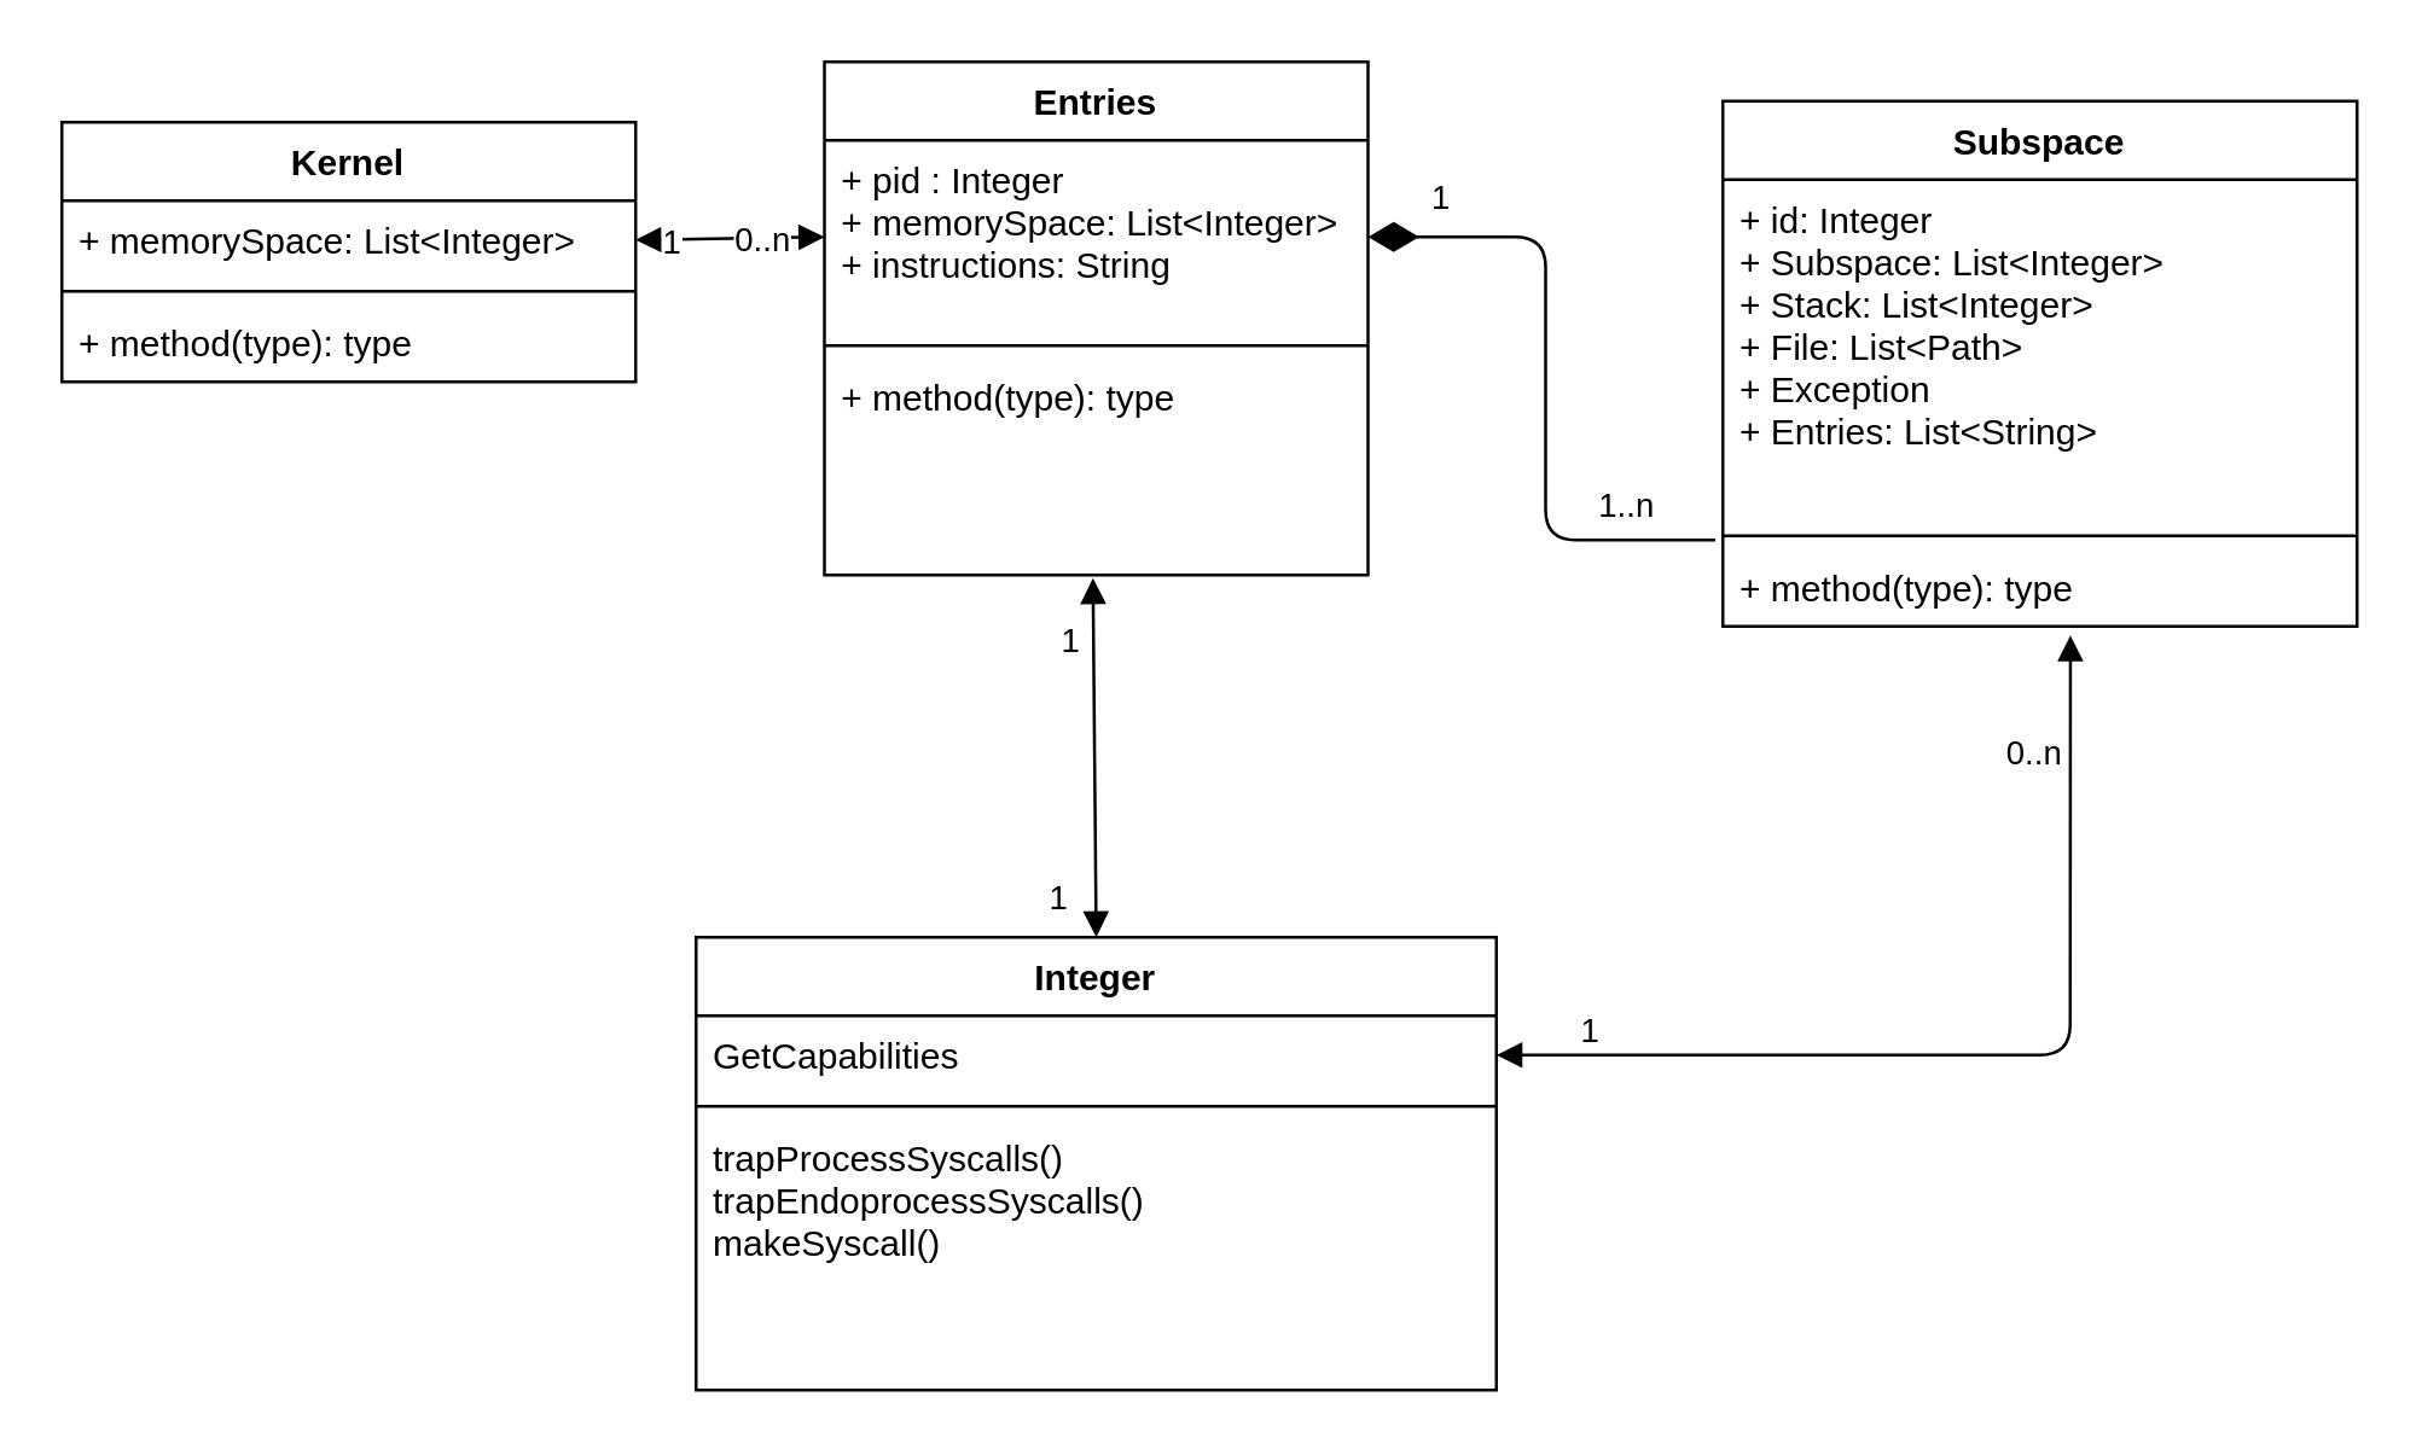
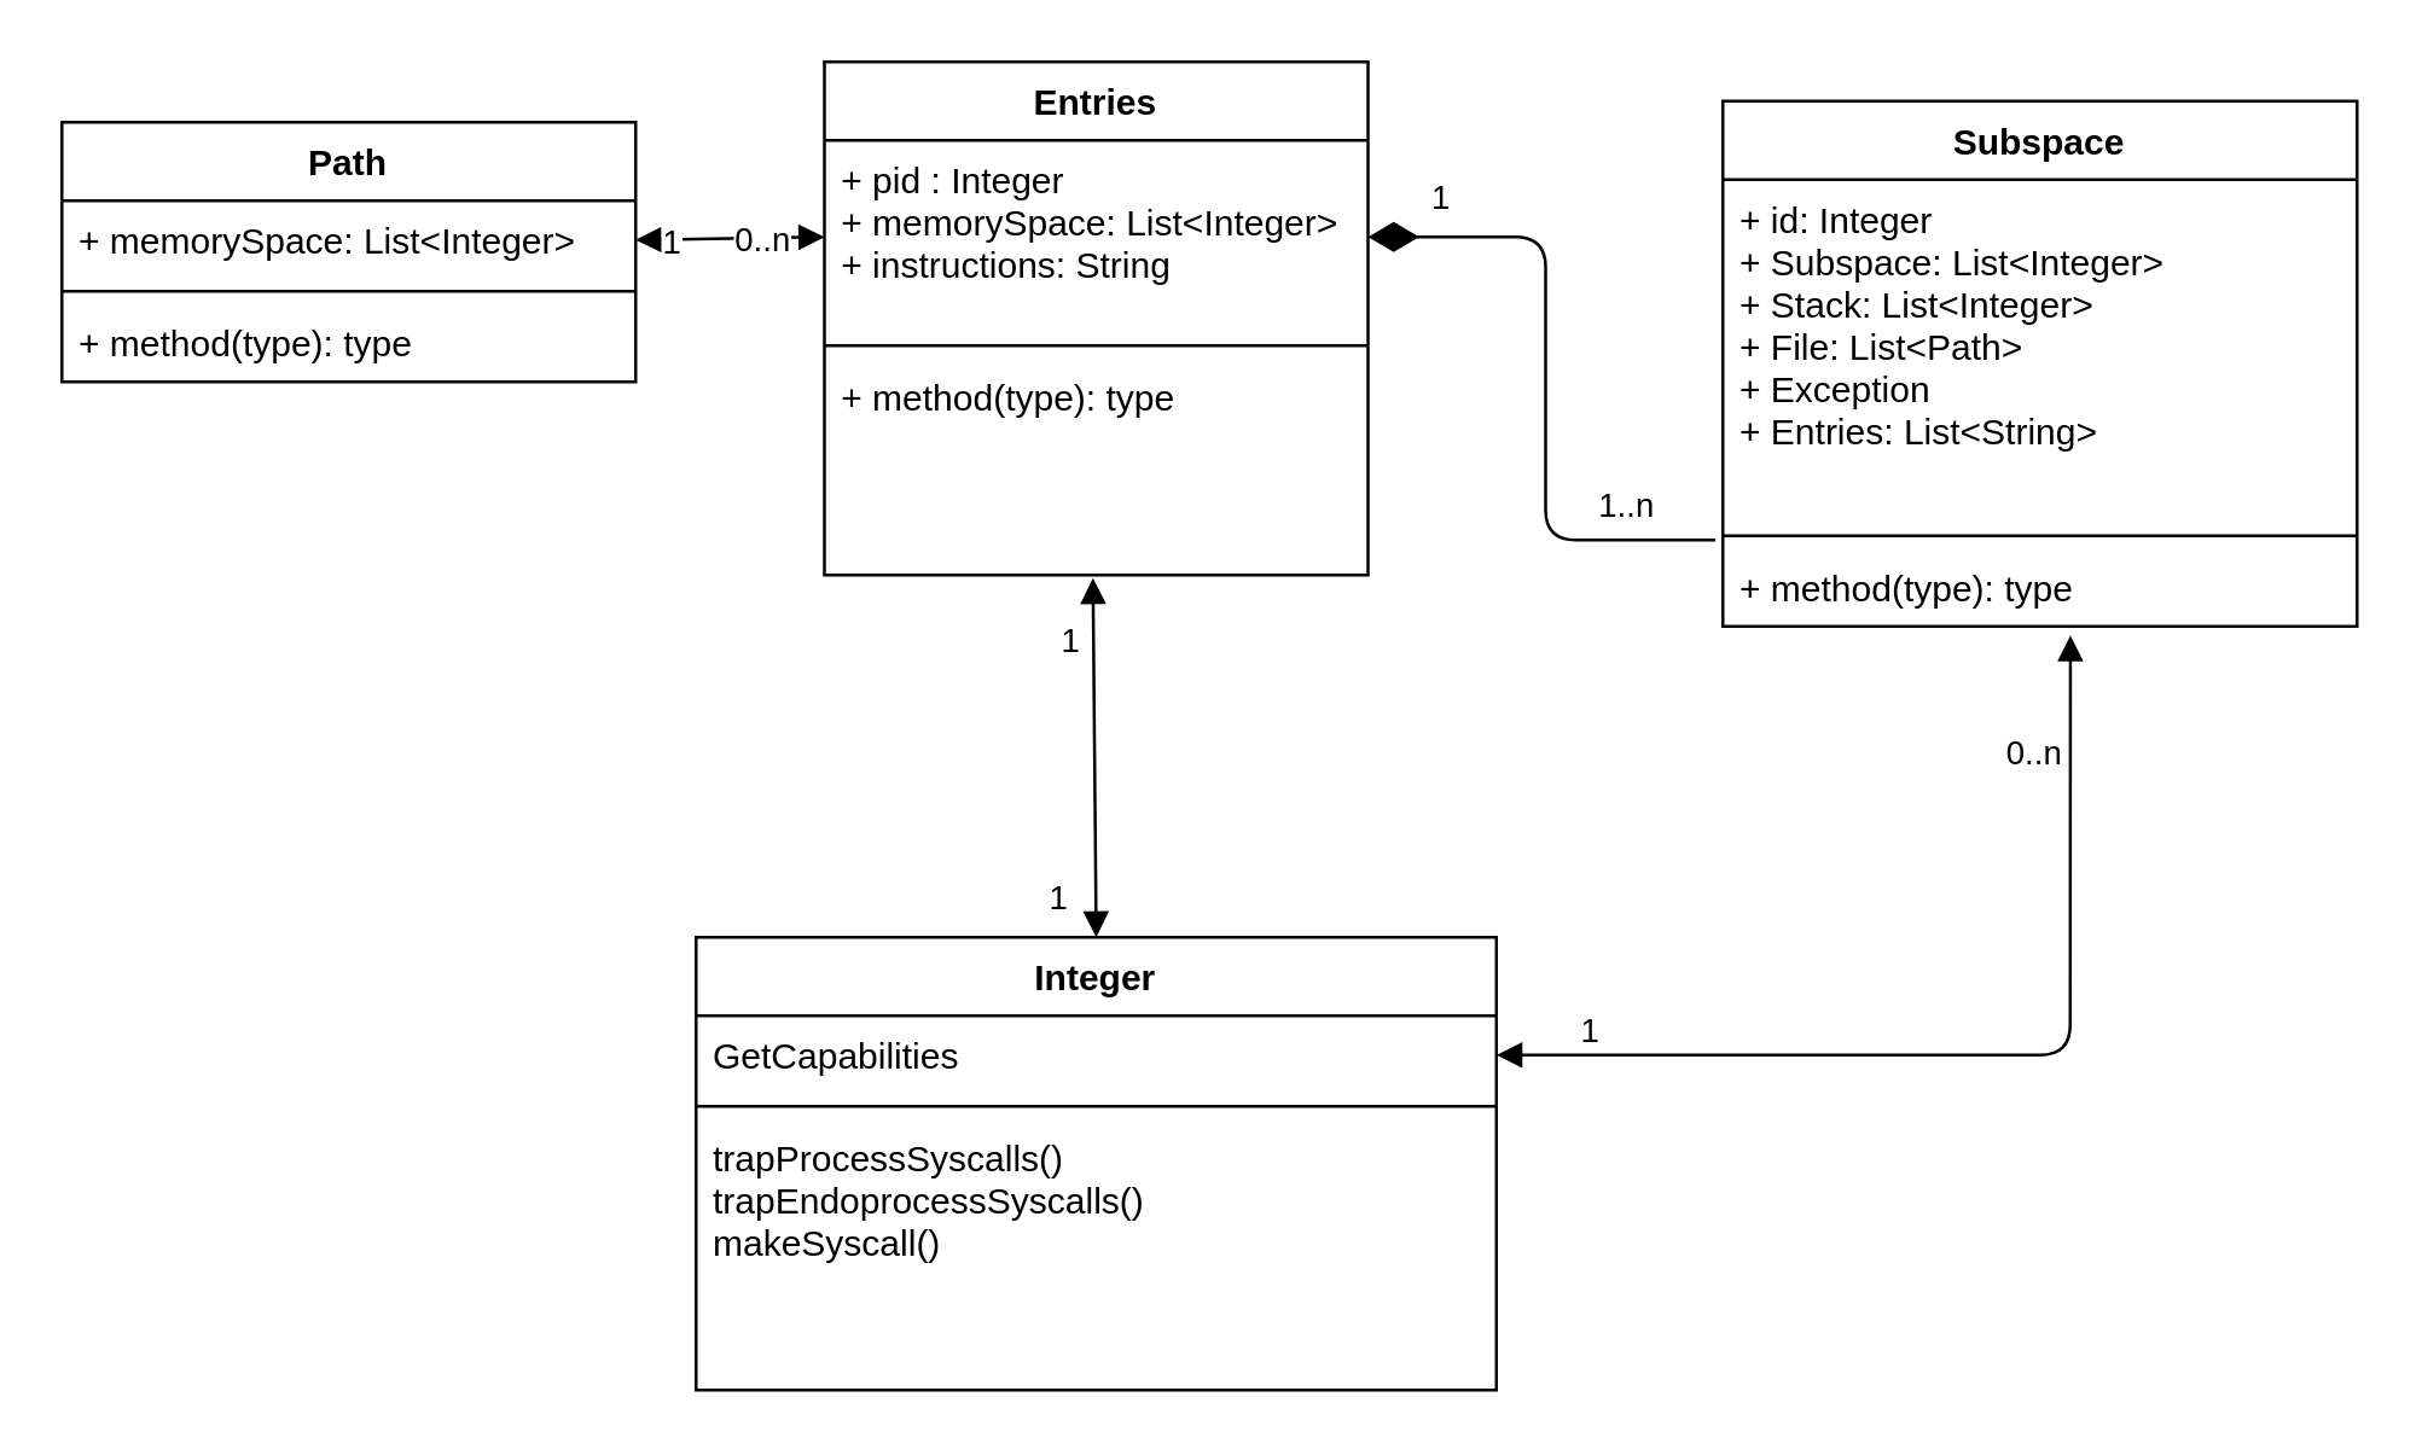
- <mxCell id="6" value="Kernel" style="swimlane;fontStyle=1;align=center;verticalAlign=top;childLayout=stackLayout;horizontal=1;startSize=26;horizontalStack=0;resizeParent=1;resizeParentMax=0;resizeLast=0;collapsible=1;marginBottom=0;" parent="1" vertex="1"><mxGeometry x="20" y="40" width="190" height="86" as="geometry" /></mxCell>
+ <mxCell id="6" value="Path" style="swimlane;fontStyle=1;align=center;verticalAlign=top;childLayout=stackLayout;horizontal=1;startSize=26;horizontalStack=0;resizeParent=1;resizeParentMax=0;resizeLast=0;collapsible=1;marginBottom=0;" parent="1" vertex="1"><mxGeometry x="20" y="40" width="190" height="86" as="geometry" /></mxCell>
